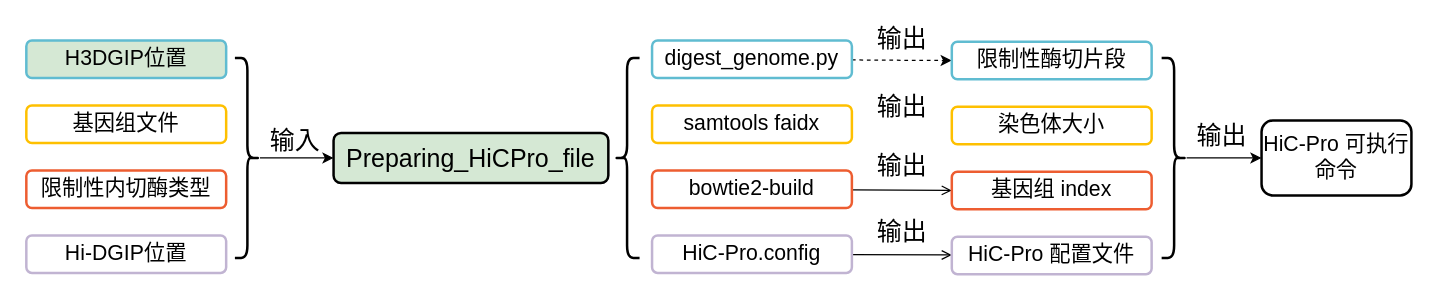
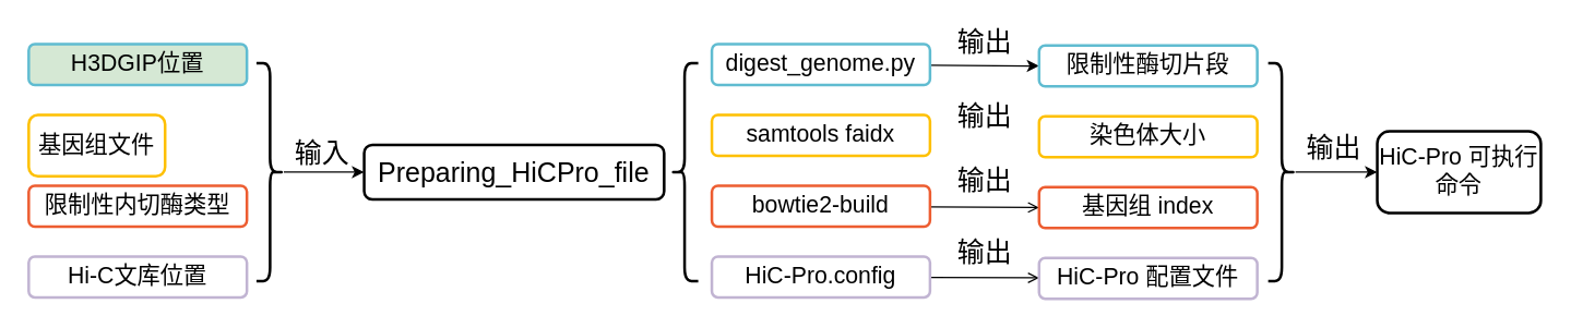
- <mxCell id="4" value="" style="edgeStyle=none;html=1;fontSize=20;entryX=0;entryY=0.5;entryDx=0;entryDy=0;dashed=1;" edge="1" parent="1" source="5" target="18"><mxGeometry relative="1" as="geometry" /></mxCell>
+ <mxCell id="4" value="" style="edgeStyle=none;html=1;fontSize=20;entryX=0;entryY=0.5;entryDx=0;entryDy=0;" edge="1" parent="1" source="5" target="18"><mxGeometry relative="1" as="geometry" /></mxCell>
- <mxCell id="14" value="基因组文件" style="rounded=1;whiteSpace=wrap;html=1;strokeWidth=2;fontSize=17;strokeColor=#FEC000;" vertex="1" parent="1"><mxGeometry x="20" y="84" width="160" height="30" as="geometry" /></mxCell>
+ <mxCell id="14" value="基因组文件" style="rounded=1;whiteSpace=wrap;html=1;strokeWidth=2;fontSize=17;strokeColor=#FEC000;" vertex="1" parent="1"><mxGeometry x="20" y="84" width="100" height="45" as="geometry" /></mxCell>
- <mxCell id="2" value="Preparing_HiCPro_file" style="rounded=1;whiteSpace=wrap;html=1;strokeWidth=2;fontSize=20;fillColor=#d5e8d4;" parent="1" vertex="1"><mxGeometry x="266" y="106" width="220" height="40" as="geometry" /></mxCell>
+ <mxCell id="2" value="Preparing_HiCPro_file" style="rounded=1;whiteSpace=wrap;html=1;strokeWidth=2;fontSize=20;" parent="1" vertex="1"><mxGeometry x="266" y="106" width="220" height="40" as="geometry" /></mxCell>
- <mxCell id="16" value="Hi-DGIP位置" style="rounded=1;whiteSpace=wrap;html=1;strokeWidth=2;fontSize=17;strokeColor=#C1B4D2;" vertex="1" parent="1"><mxGeometry x="20" y="188" width="160" height="30" as="geometry" /></mxCell>
+ <mxCell id="16" value="Hi-C文库位置" style="rounded=1;whiteSpace=wrap;html=1;strokeWidth=2;fontSize=17;strokeColor=#C1B4D2;" vertex="1" parent="1"><mxGeometry x="20" y="188" width="160" height="30" as="geometry" /></mxCell>
